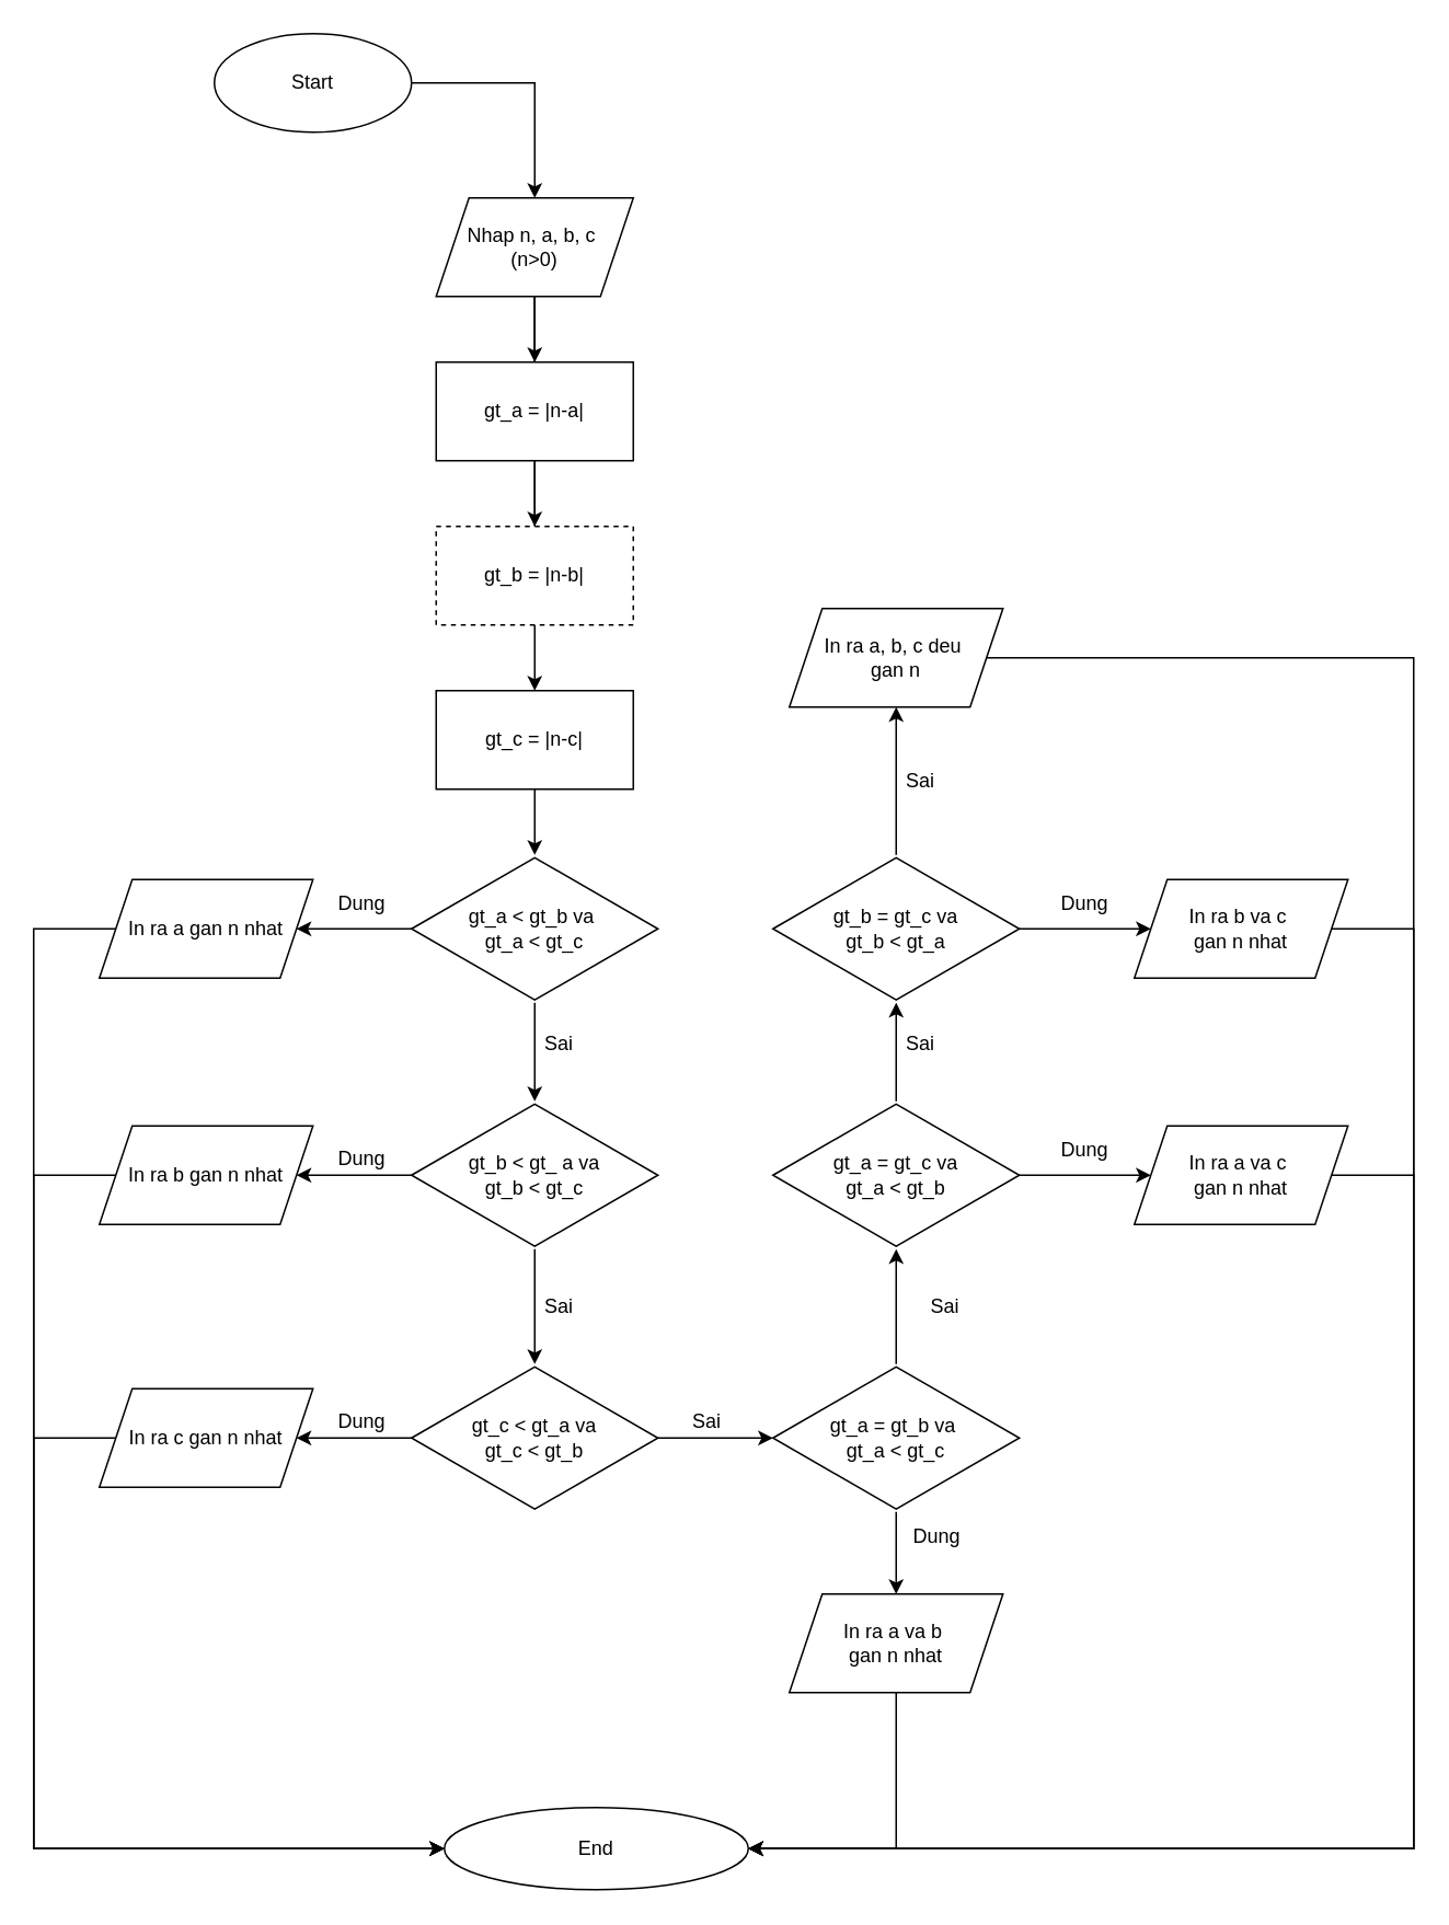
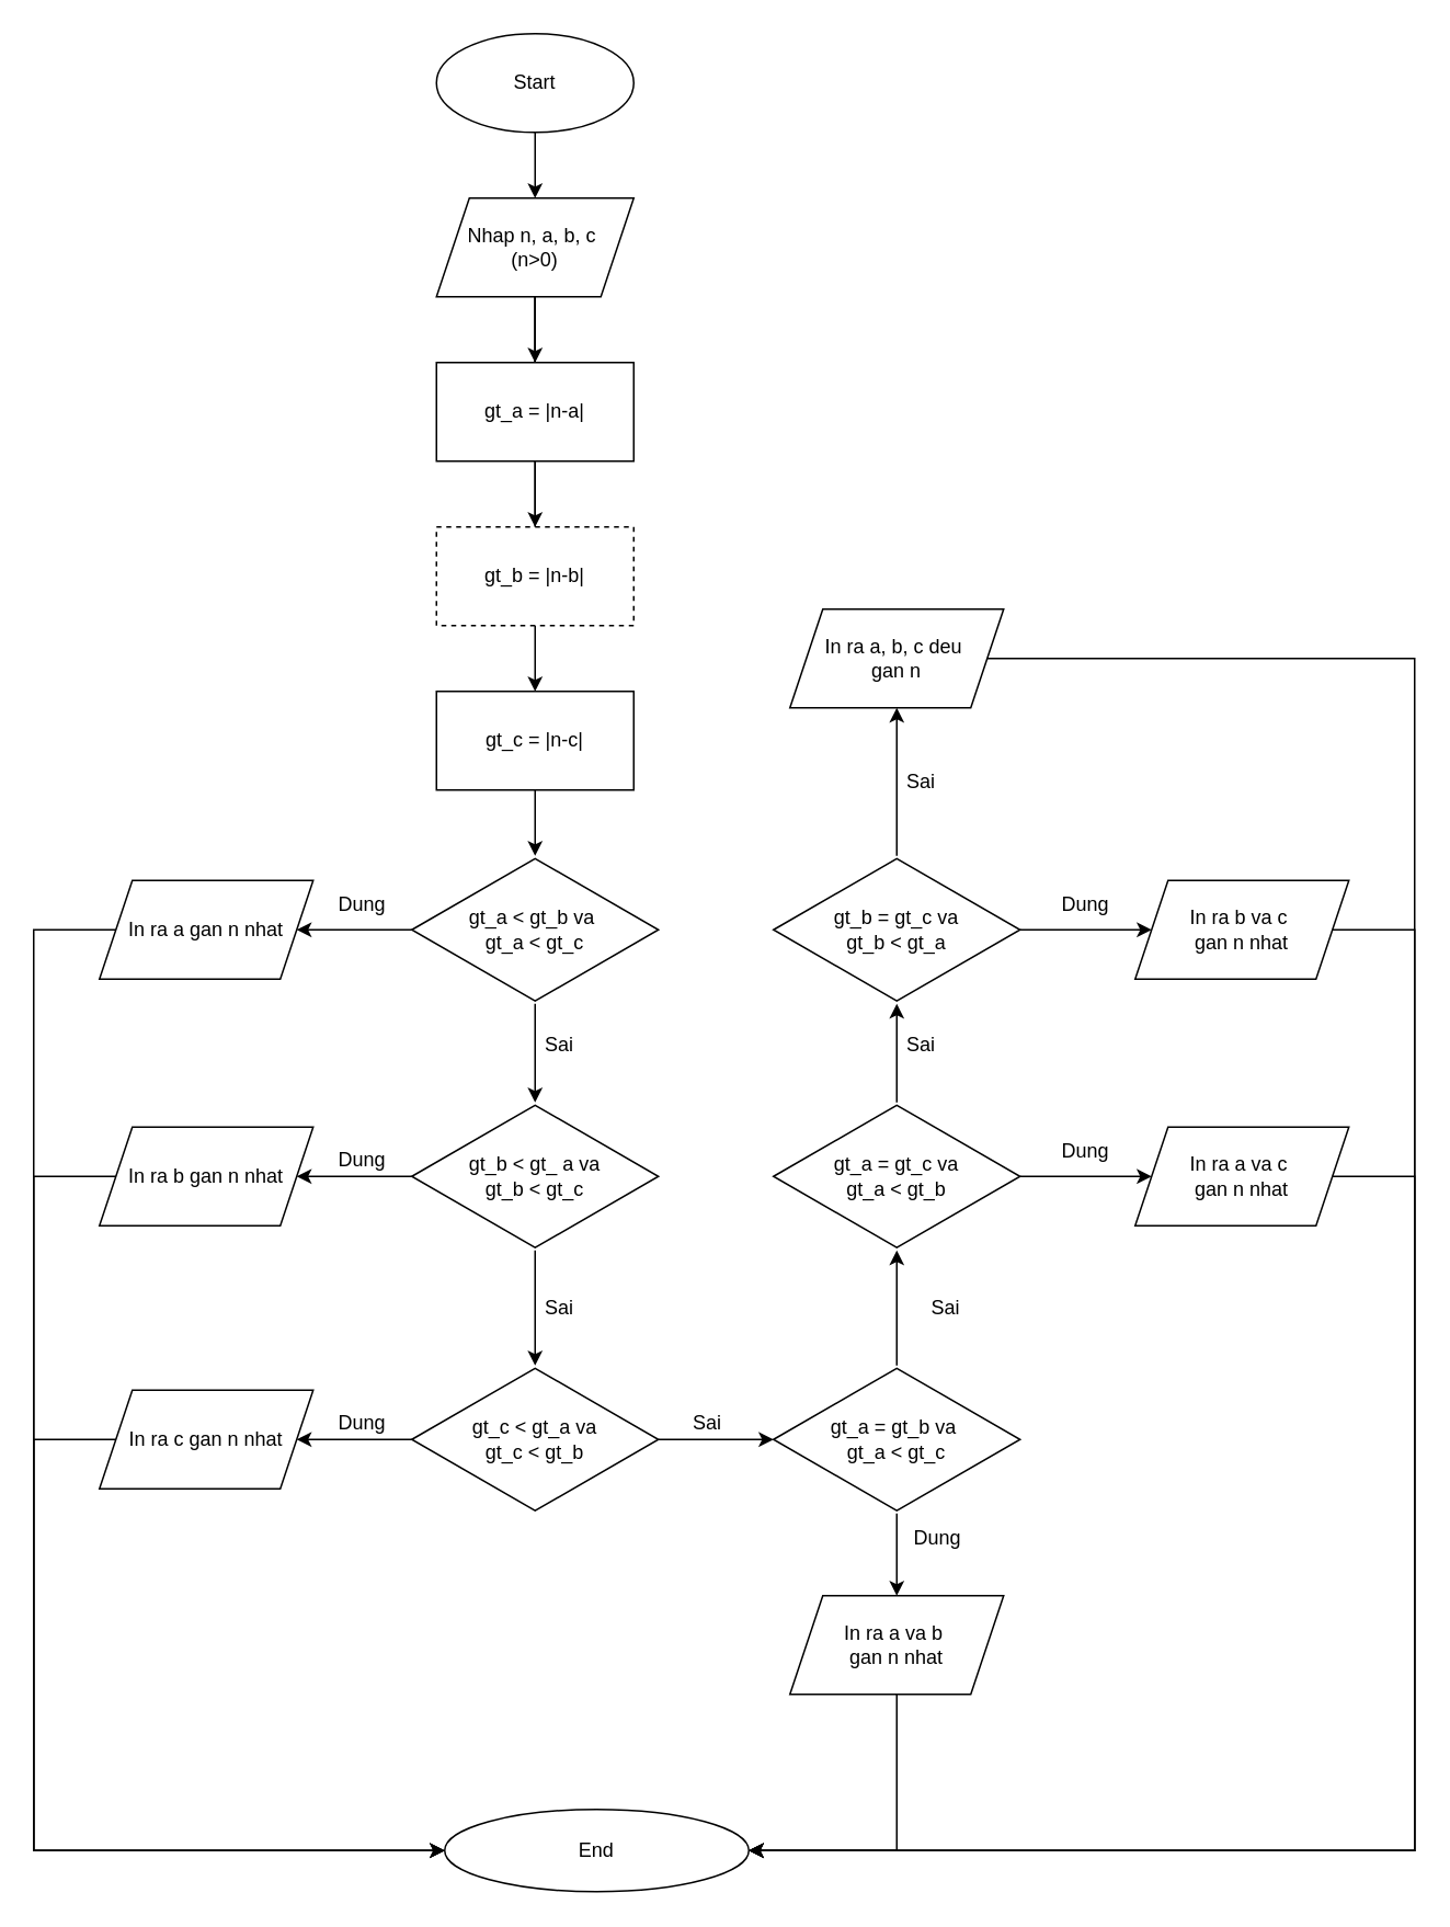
- <mxCell id="3" value="Start" style="ellipse;whiteSpace=wrap;html=1;labelBackgroundColor=none;" parent="1" vertex="1"><mxGeometry x="130" y="20" width="120" height="60" as="geometry" /></mxCell>
+ <mxCell id="3" value="Start" style="ellipse;whiteSpace=wrap;html=1;labelBackgroundColor=none;" parent="1" vertex="1"><mxGeometry x="265" y="20" width="120" height="60" as="geometry" /></mxCell>
